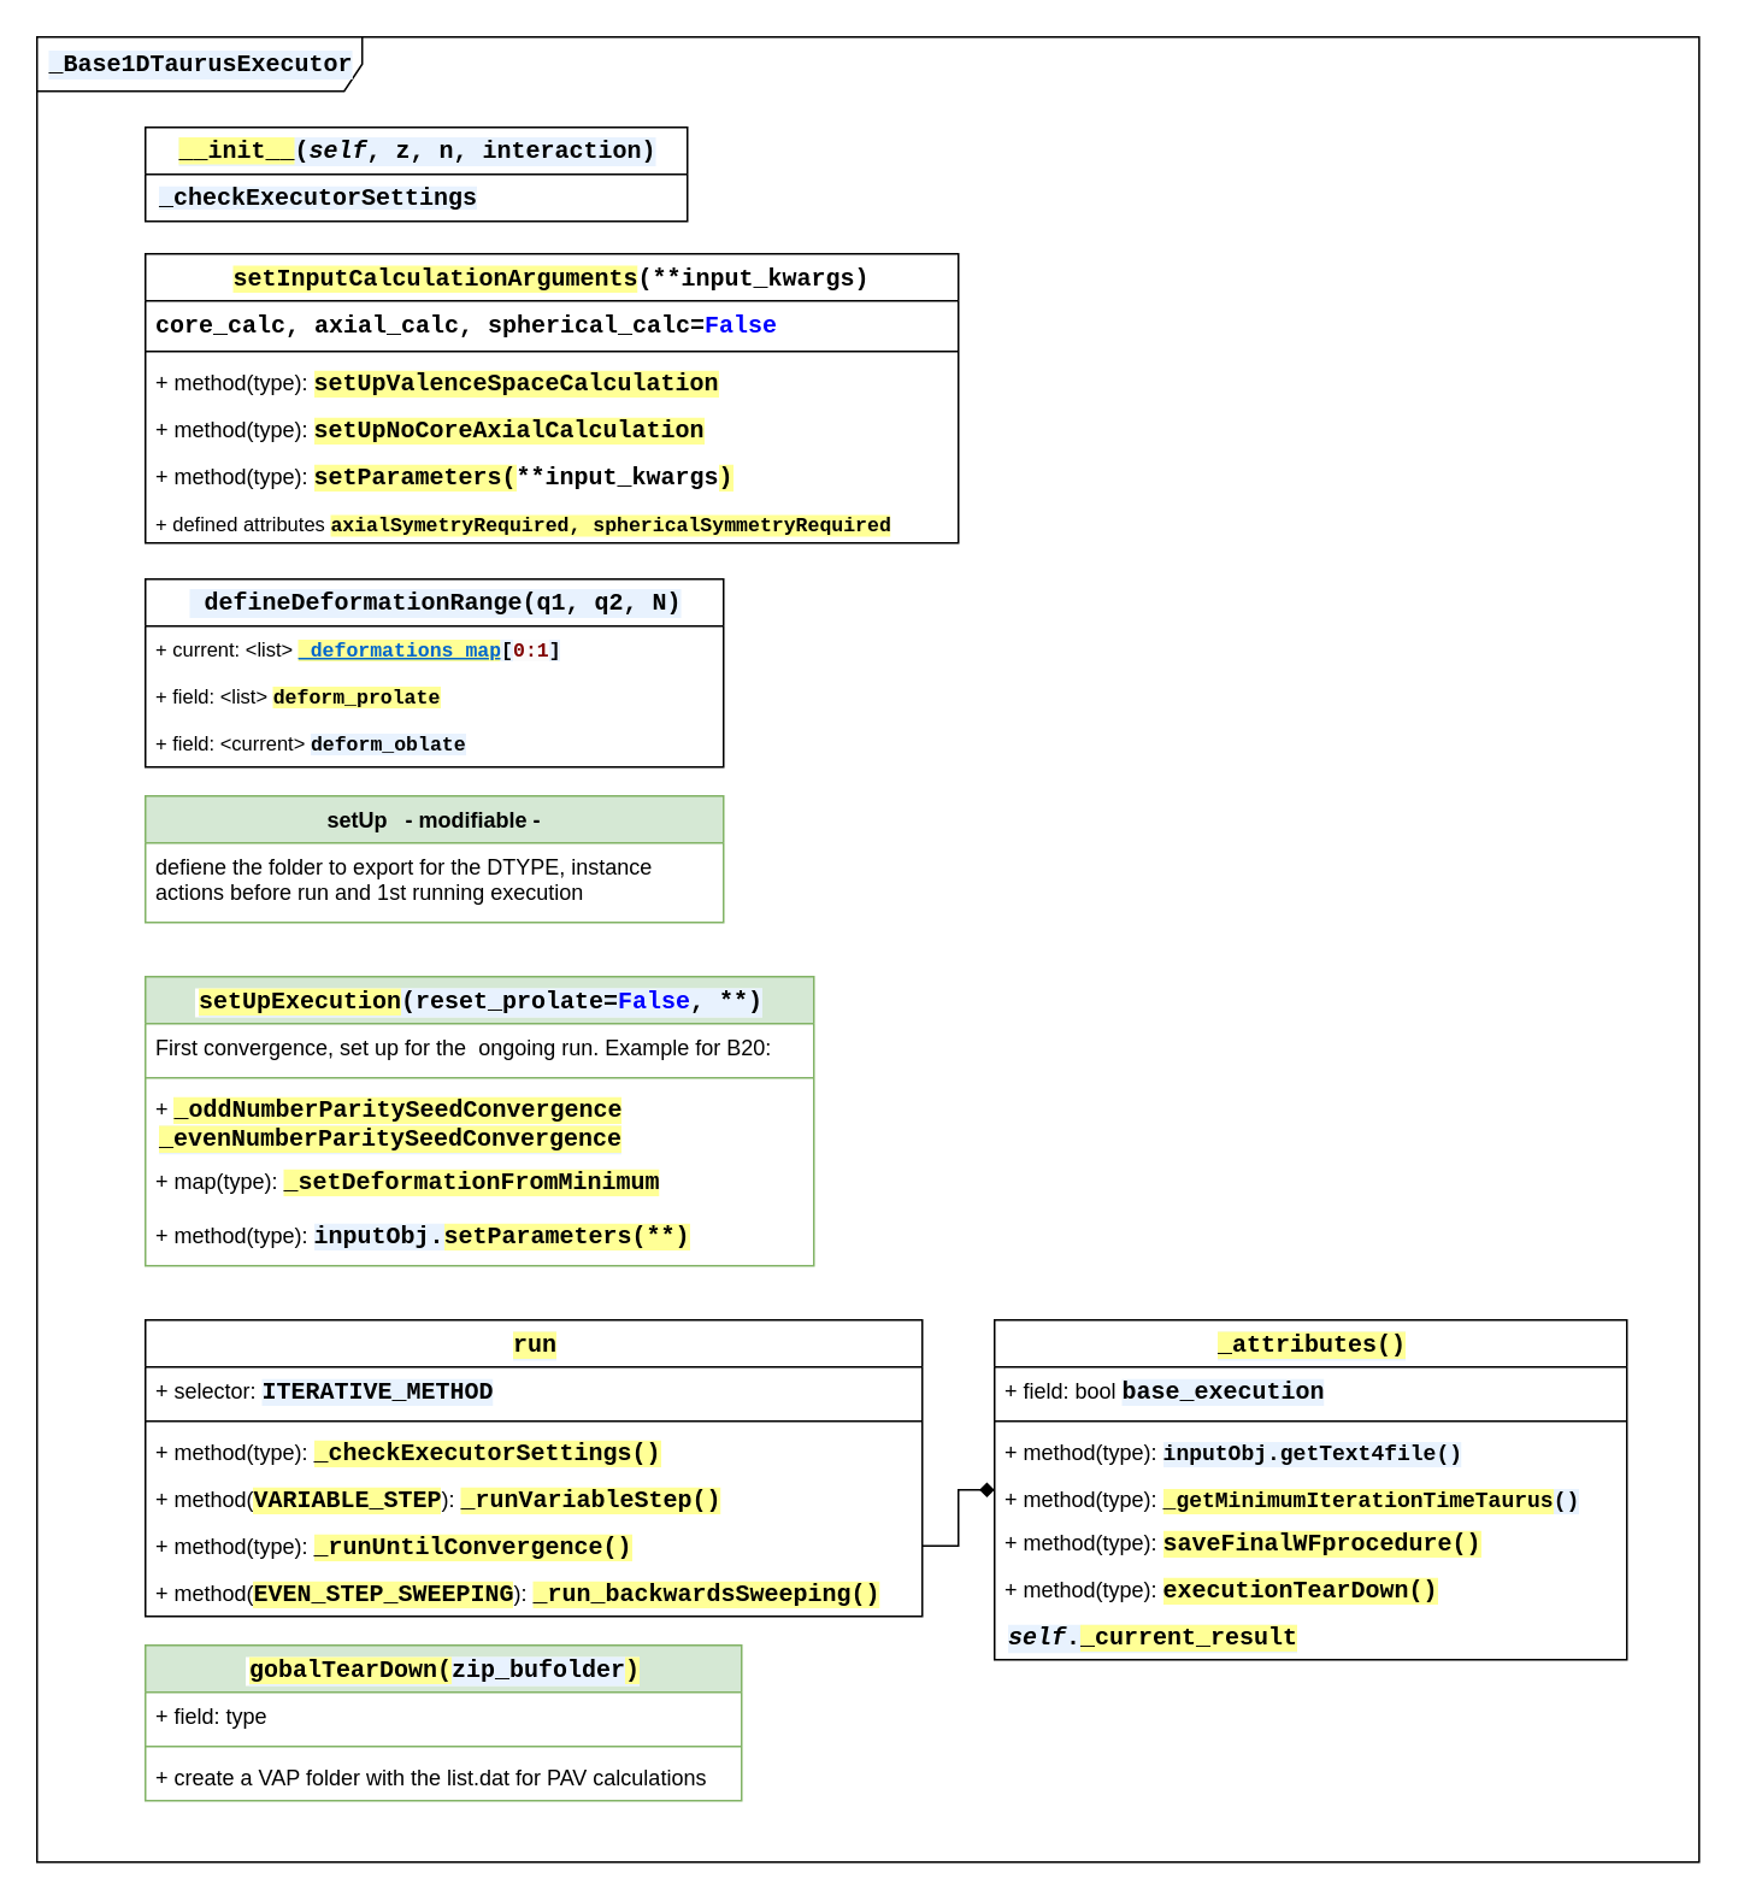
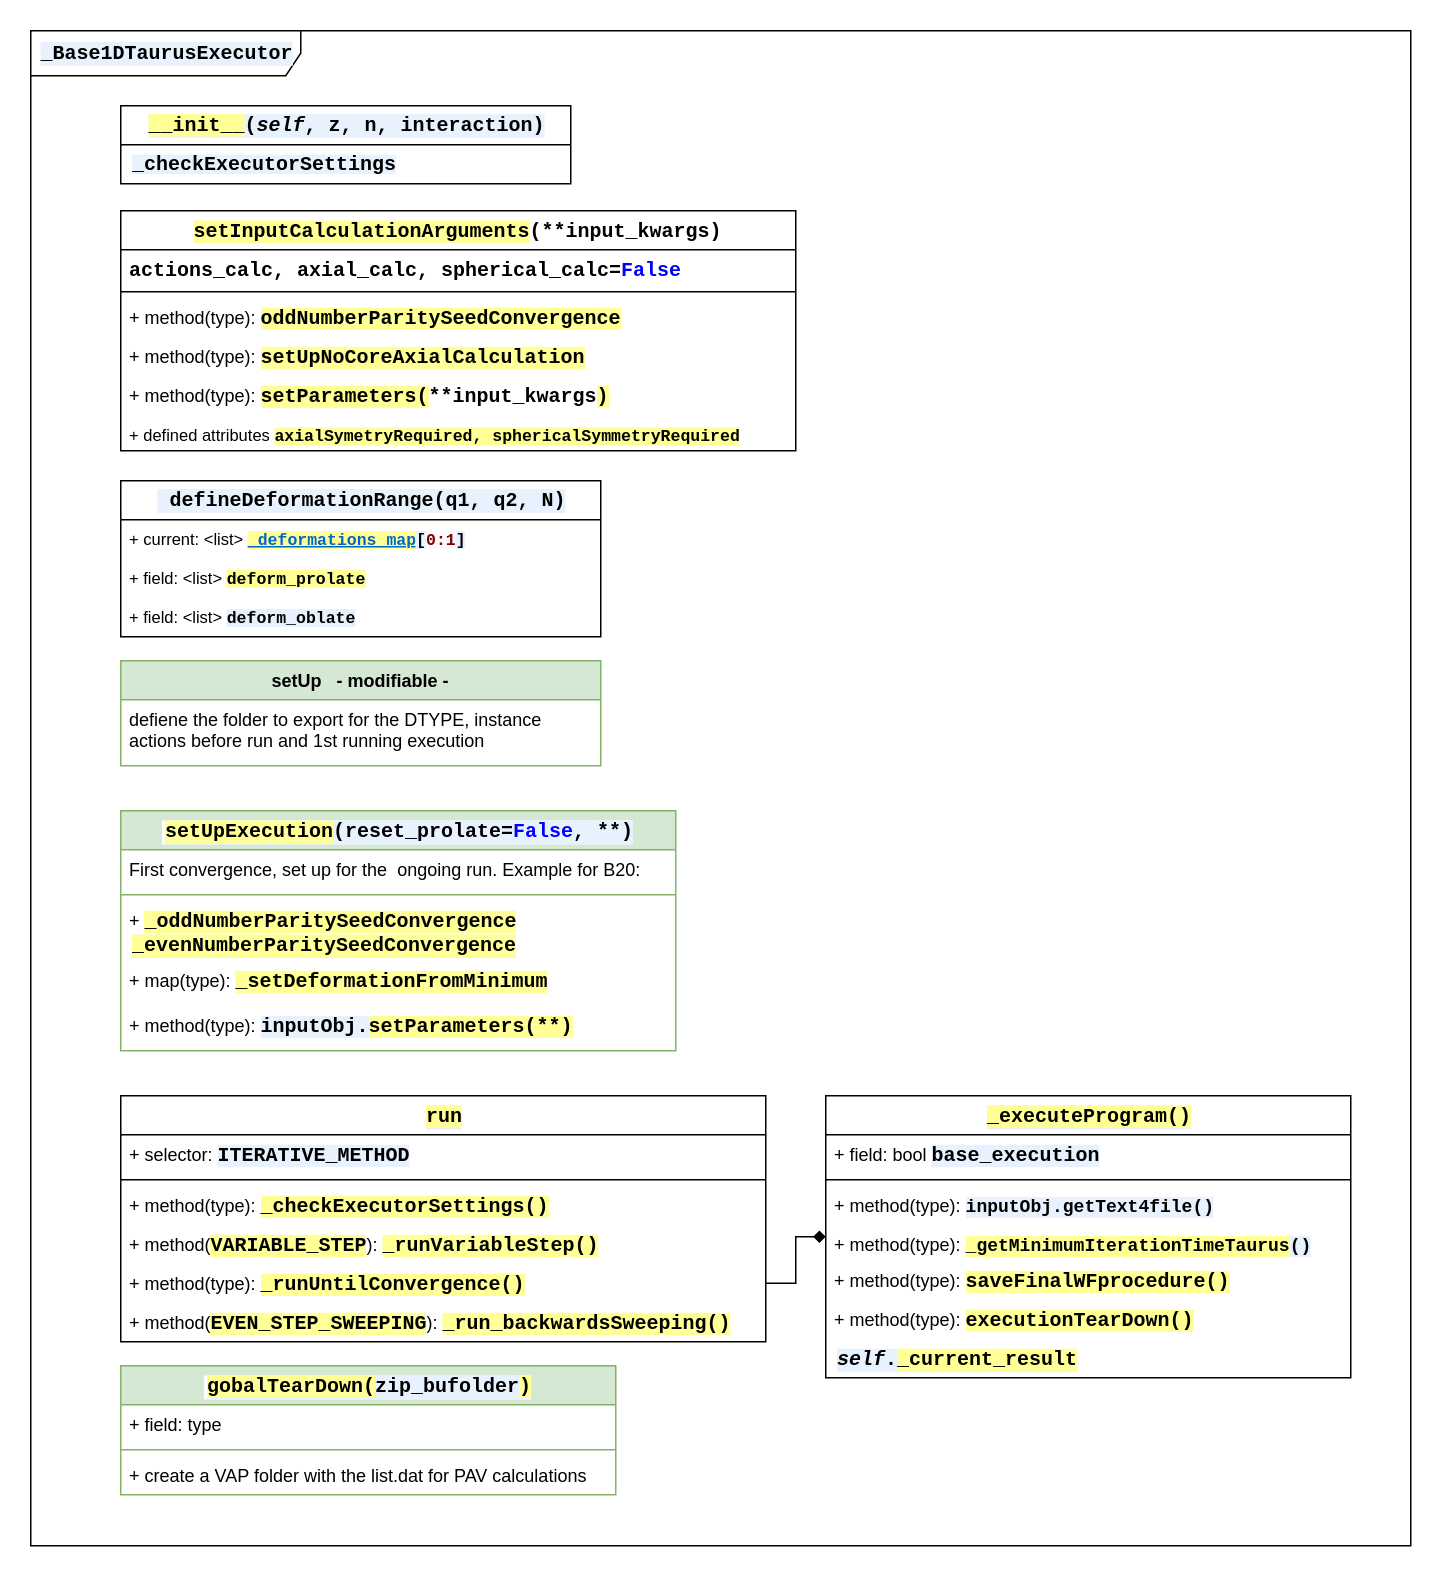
- <mxCell id="6" value="&lt;span style=&quot;font-family: &amp;quot;Courier New&amp;quot;; font-size: 13.333px; font-weight: 700; text-align: center; white-space: pre; background-color: rgb(255, 255, 255);&quot;&gt;core_calc&lt;/span&gt;&lt;span style=&quot;font-family: &amp;quot;Courier New&amp;quot;; font-size: 13.333px; font-weight: 700; text-align: center; white-space: pre; background-color: rgb(255, 255, 255);&quot;&gt;, axial_calc, &lt;/span&gt;&lt;span style=&quot;font-family: &amp;quot;Courier New&amp;quot;; font-size: 10pt; font-weight: 700; text-align: center; white-space: pre; background-color: rgb(255, 255, 255);&quot;&gt;spherical_calc=&lt;/span&gt;&lt;span style=&quot;font-family: &amp;quot;Courier New&amp;quot;; font-size: 10pt; font-weight: 700; text-align: center; white-space: pre; background-color: rgb(255, 255, 255); color: rgb(0, 0, 255);&quot;&gt;False&lt;/span&gt;" style="text;strokeColor=none;fillColor=none;align=left;verticalAlign=top;spacingLeft=4;spacingRight=4;overflow=hidden;rotatable=0;points=[[0,0.5],[1,0.5]];portConstraint=eastwest;whiteSpace=wrap;html=1;" vertex="1" parent="5"><mxGeometry y="26" width="450" height="24" as="geometry" /></mxCell>
+ <mxCell id="6" value="&lt;span style=&quot;font-family: &amp;quot;Courier New&amp;quot;; font-size: 13.333px; font-weight: 700; text-align: center; white-space: pre; background-color: rgb(255, 255, 255);&quot;&gt;actions_calc&lt;/span&gt;&lt;span style=&quot;font-family: &amp;quot;Courier New&amp;quot;; font-size: 13.333px; font-weight: 700; text-align: center; white-space: pre; background-color: rgb(255, 255, 255);&quot;&gt;, axial_calc, &lt;/span&gt;&lt;span style=&quot;font-family: &amp;quot;Courier New&amp;quot;; font-size: 10pt; font-weight: 700; text-align: center; white-space: pre; background-color: rgb(255, 255, 255);&quot;&gt;spherical_calc=&lt;/span&gt;&lt;span style=&quot;font-family: &amp;quot;Courier New&amp;quot;; font-size: 10pt; font-weight: 700; text-align: center; white-space: pre; background-color: rgb(255, 255, 255); color: rgb(0, 0, 255);&quot;&gt;False&lt;/span&gt;" style="text;strokeColor=none;fillColor=none;align=left;verticalAlign=top;spacingLeft=4;spacingRight=4;overflow=hidden;rotatable=0;points=[[0,0.5],[1,0.5]];portConstraint=eastwest;whiteSpace=wrap;html=1;" vertex="1" parent="5"><mxGeometry y="26" width="450" height="24" as="geometry" /></mxCell>
- <mxCell id="8" value="+ method(type):&amp;nbsp;&lt;span style=&quot;background-color: rgb(255, 255, 150); font-family: &amp;quot;Courier New&amp;quot;; font-size: 10pt; font-weight: bold; white-space: pre;&quot;&gt;setUpValenceSpaceCalculation&lt;/span&gt;" style="text;strokeColor=none;fillColor=none;align=left;verticalAlign=top;spacingLeft=4;spacingRight=4;overflow=hidden;rotatable=0;points=[[0,0.5],[1,0.5]];portConstraint=eastwest;whiteSpace=wrap;html=1;" vertex="1" parent="5"><mxGeometry y="58" width="450" height="26" as="geometry" /></mxCell>
+ <mxCell id="8" value="+ method(type):&amp;nbsp;&lt;span style=&quot;background-color: rgb(255, 255, 150); font-family: &amp;quot;Courier New&amp;quot;; font-size: 10pt; font-weight: bold; white-space: pre;&quot;&gt;oddNumberParitySeedConvergence&lt;/span&gt;" style="text;strokeColor=none;fillColor=none;align=left;verticalAlign=top;spacingLeft=4;spacingRight=4;overflow=hidden;rotatable=0;points=[[0,0.5],[1,0.5]];portConstraint=eastwest;whiteSpace=wrap;html=1;" vertex="1" parent="5"><mxGeometry y="58" width="450" height="26" as="geometry" /></mxCell>
- <mxCell id="15" value="+ field: &amp;lt;current&amp;gt;&amp;nbsp;&lt;span style=&quot;background-color: rgb(232, 242, 254); font-family: &amp;quot;Courier New&amp;quot;; font-size: 11px; font-weight: bold; white-space: pre;&quot;&gt;deform_oblate&lt;/span&gt;" style="text;strokeColor=none;fillColor=none;align=left;verticalAlign=top;spacingLeft=4;spacingRight=4;overflow=hidden;rotatable=0;points=[[0,0.5],[1,0.5]];portConstraint=eastwest;whiteSpace=wrap;html=1;fontSize=11;" vertex="1" parent="12"><mxGeometry y="78" width="320" height="26" as="geometry" /></mxCell>
+ <mxCell id="15" value="+ field: &amp;lt;list&amp;gt;&amp;nbsp;&lt;span style=&quot;background-color: rgb(232, 242, 254); font-family: &amp;quot;Courier New&amp;quot;; font-size: 11px; font-weight: bold; white-space: pre;&quot;&gt;deform_oblate&lt;/span&gt;" style="text;strokeColor=none;fillColor=none;align=left;verticalAlign=top;spacingLeft=4;spacingRight=4;overflow=hidden;rotatable=0;points=[[0,0.5],[1,0.5]];portConstraint=eastwest;whiteSpace=wrap;html=1;fontSize=11;" vertex="1" parent="12"><mxGeometry y="78" width="320" height="26" as="geometry" /></mxCell>
- <mxCell id="31" value="&lt;div style=&quot;background-color:#ffffff;padding:0px 0px 0px 2px;&quot;&gt;&lt;div style=&quot;font-family: &amp;quot;Courier New&amp;quot;; font-size: 10pt; white-space: pre;&quot;&gt;&lt;p style=&quot;background-color:#e8f2fe;margin:0;&quot;&gt;&lt;span style=&quot;background-color: rgb(255, 255, 150);&quot;&gt;_attributes()&lt;/span&gt;&lt;/p&gt;&lt;/div&gt;&lt;/div&gt;" style="swimlane;fontStyle=1;align=center;verticalAlign=top;childLayout=stackLayout;horizontal=1;startSize=26;horizontalStack=0;resizeParent=1;resizeParentMax=0;resizeLast=0;collapsible=1;marginBottom=0;whiteSpace=wrap;html=1;" vertex="1" parent="1"><mxGeometry x="550" y="730" width="350" height="188" as="geometry" /></mxCell>
+ <mxCell id="31" value="&lt;div style=&quot;background-color:#ffffff;padding:0px 0px 0px 2px;&quot;&gt;&lt;div style=&quot;font-family: &amp;quot;Courier New&amp;quot;; font-size: 10pt; white-space: pre;&quot;&gt;&lt;p style=&quot;background-color:#e8f2fe;margin:0;&quot;&gt;&lt;span style=&quot;background-color: rgb(255, 255, 150);&quot;&gt;_executeProgram()&lt;/span&gt;&lt;/p&gt;&lt;/div&gt;&lt;/div&gt;" style="swimlane;fontStyle=1;align=center;verticalAlign=top;childLayout=stackLayout;horizontal=1;startSize=26;horizontalStack=0;resizeParent=1;resizeParentMax=0;resizeLast=0;collapsible=1;marginBottom=0;whiteSpace=wrap;html=1;" vertex="1" parent="1"><mxGeometry x="550" y="730" width="350" height="188" as="geometry" /></mxCell>
